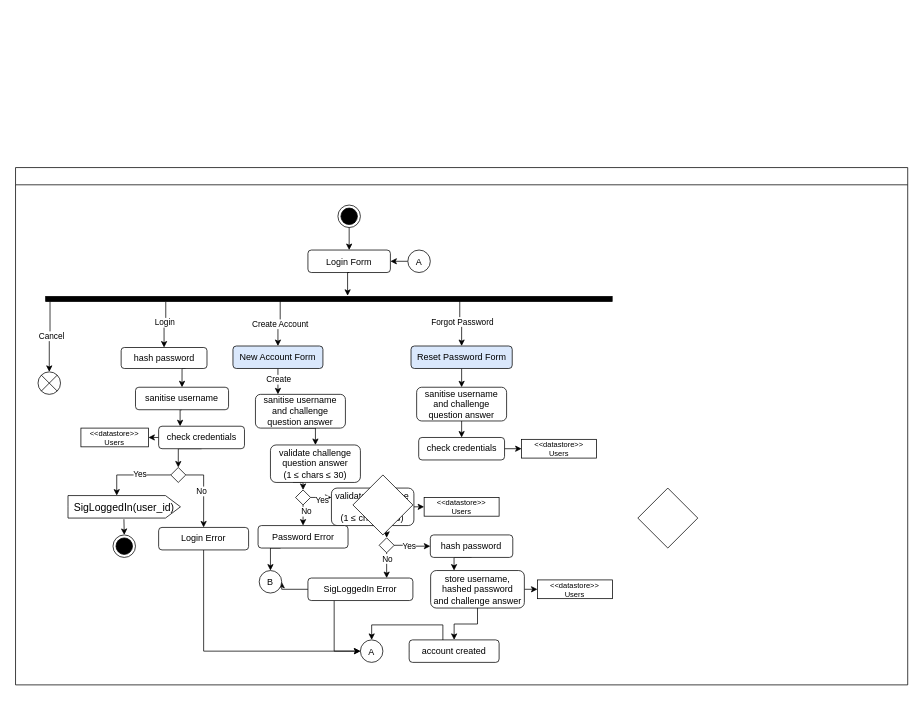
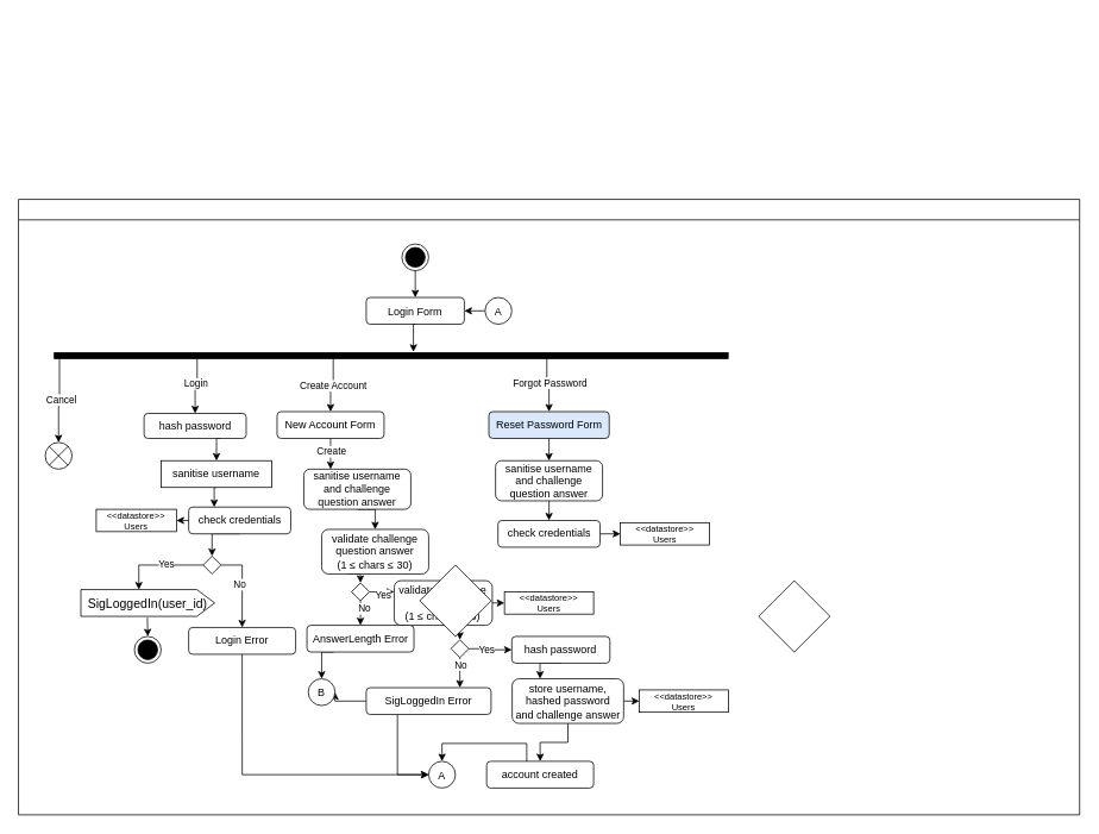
- <mxCell id="36" value="New Account Form" style="rounded=1;whiteSpace=wrap;html=1;fillColor=#dae8fc;" parent="2" vertex="1"><mxGeometry x="290" y="238" width="120" height="30" as="geometry" /></mxCell>
+ <mxCell id="36" value="New Account Form" style="rounded=1;whiteSpace=wrap;html=1;" parent="2" vertex="1"><mxGeometry x="290" y="238" width="120" height="30" as="geometry" /></mxCell>
- <mxCell id="17" value="sanitise username" style="rounded=1;whiteSpace=wrap;html=1;" parent="2" vertex="1"><mxGeometry x="160" y="293" width="124.12" height="30" as="geometry" /></mxCell>
+ <mxCell id="17" value="sanitise username" style="whiteSpace=wrap;html=1;rounded=0;" parent="2" vertex="1"><mxGeometry x="160" y="293" width="124.12" height="30" as="geometry" /></mxCell>
- <mxCell id="69" value="Password Error" style="rounded=1;whiteSpace=wrap;html=1;" vertex="1" parent="2"><mxGeometry x="323.5" y="477.5" width="120" height="30" as="geometry" /></mxCell>
+ <mxCell id="69" value="AnswerLength Error" style="rounded=1;whiteSpace=wrap;html=1;" vertex="1" parent="2"><mxGeometry x="323.5" y="477.5" width="120" height="30" as="geometry" /></mxCell>
